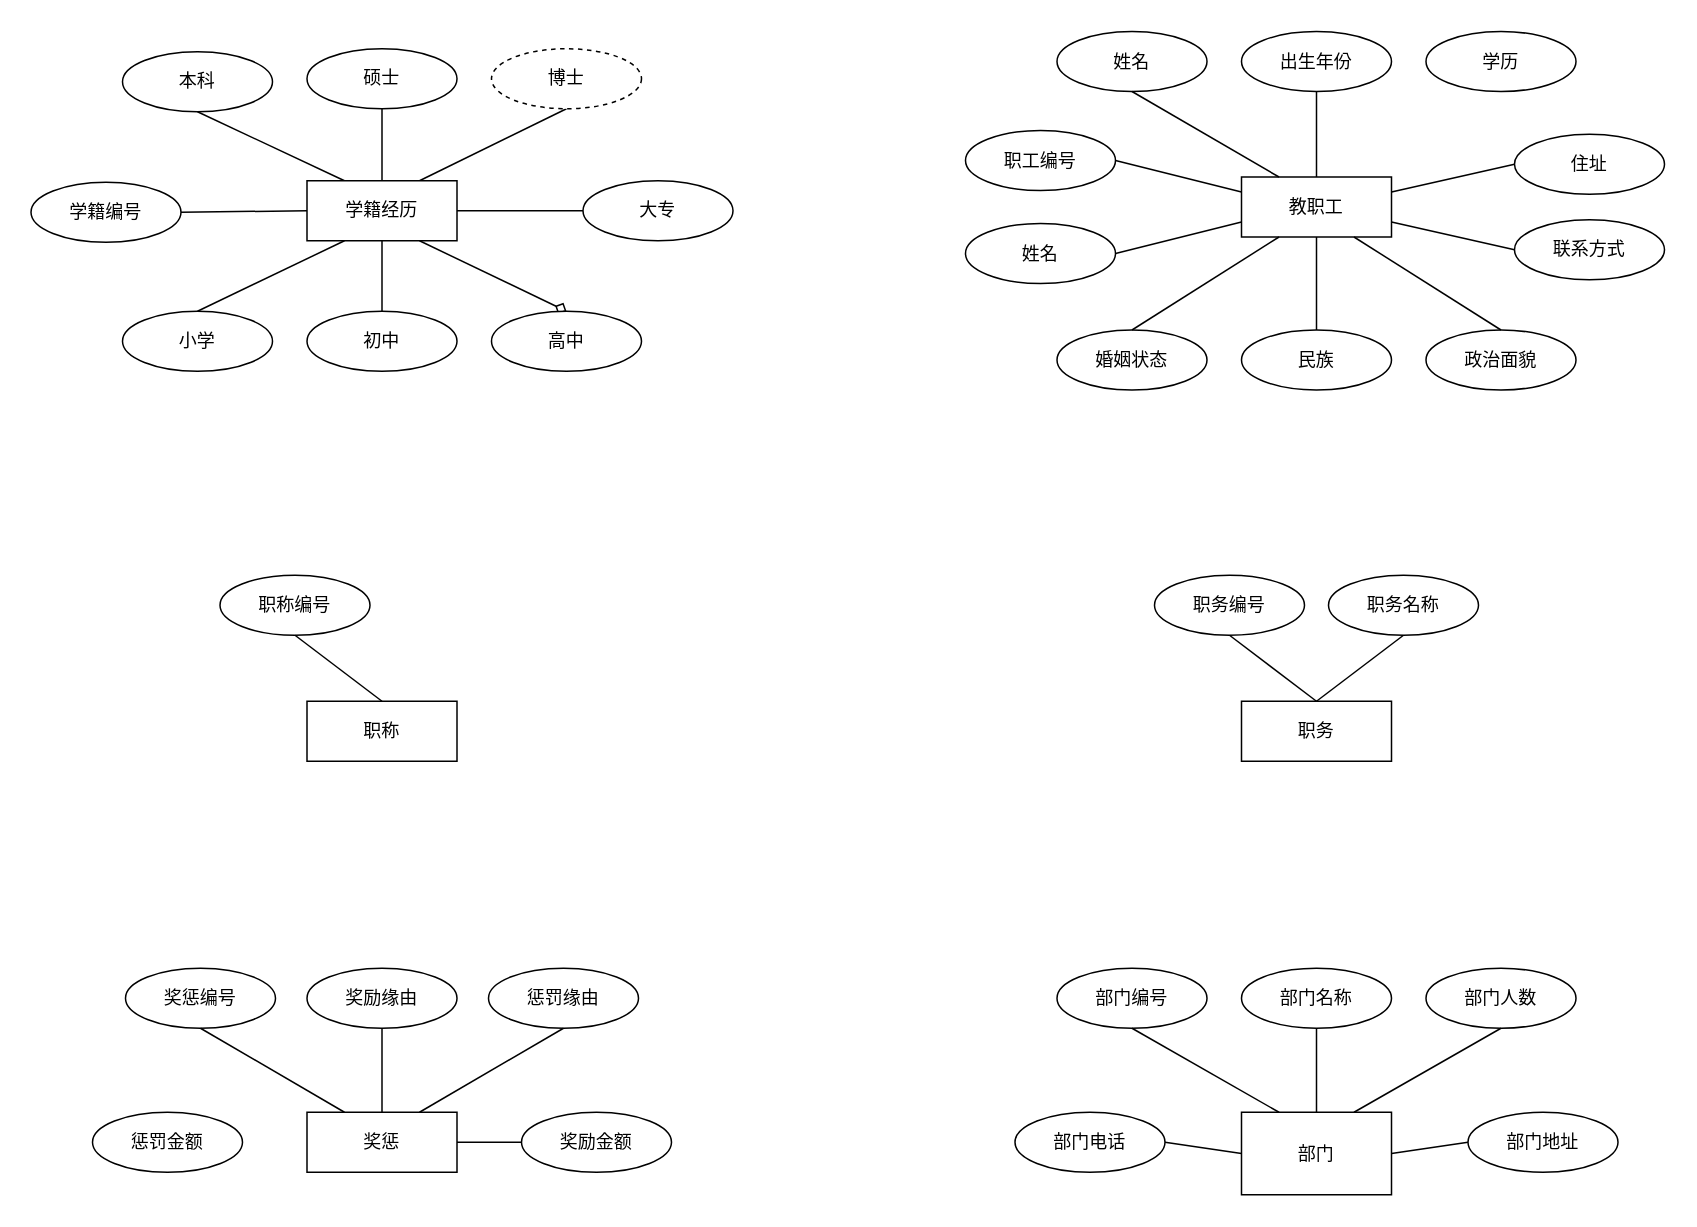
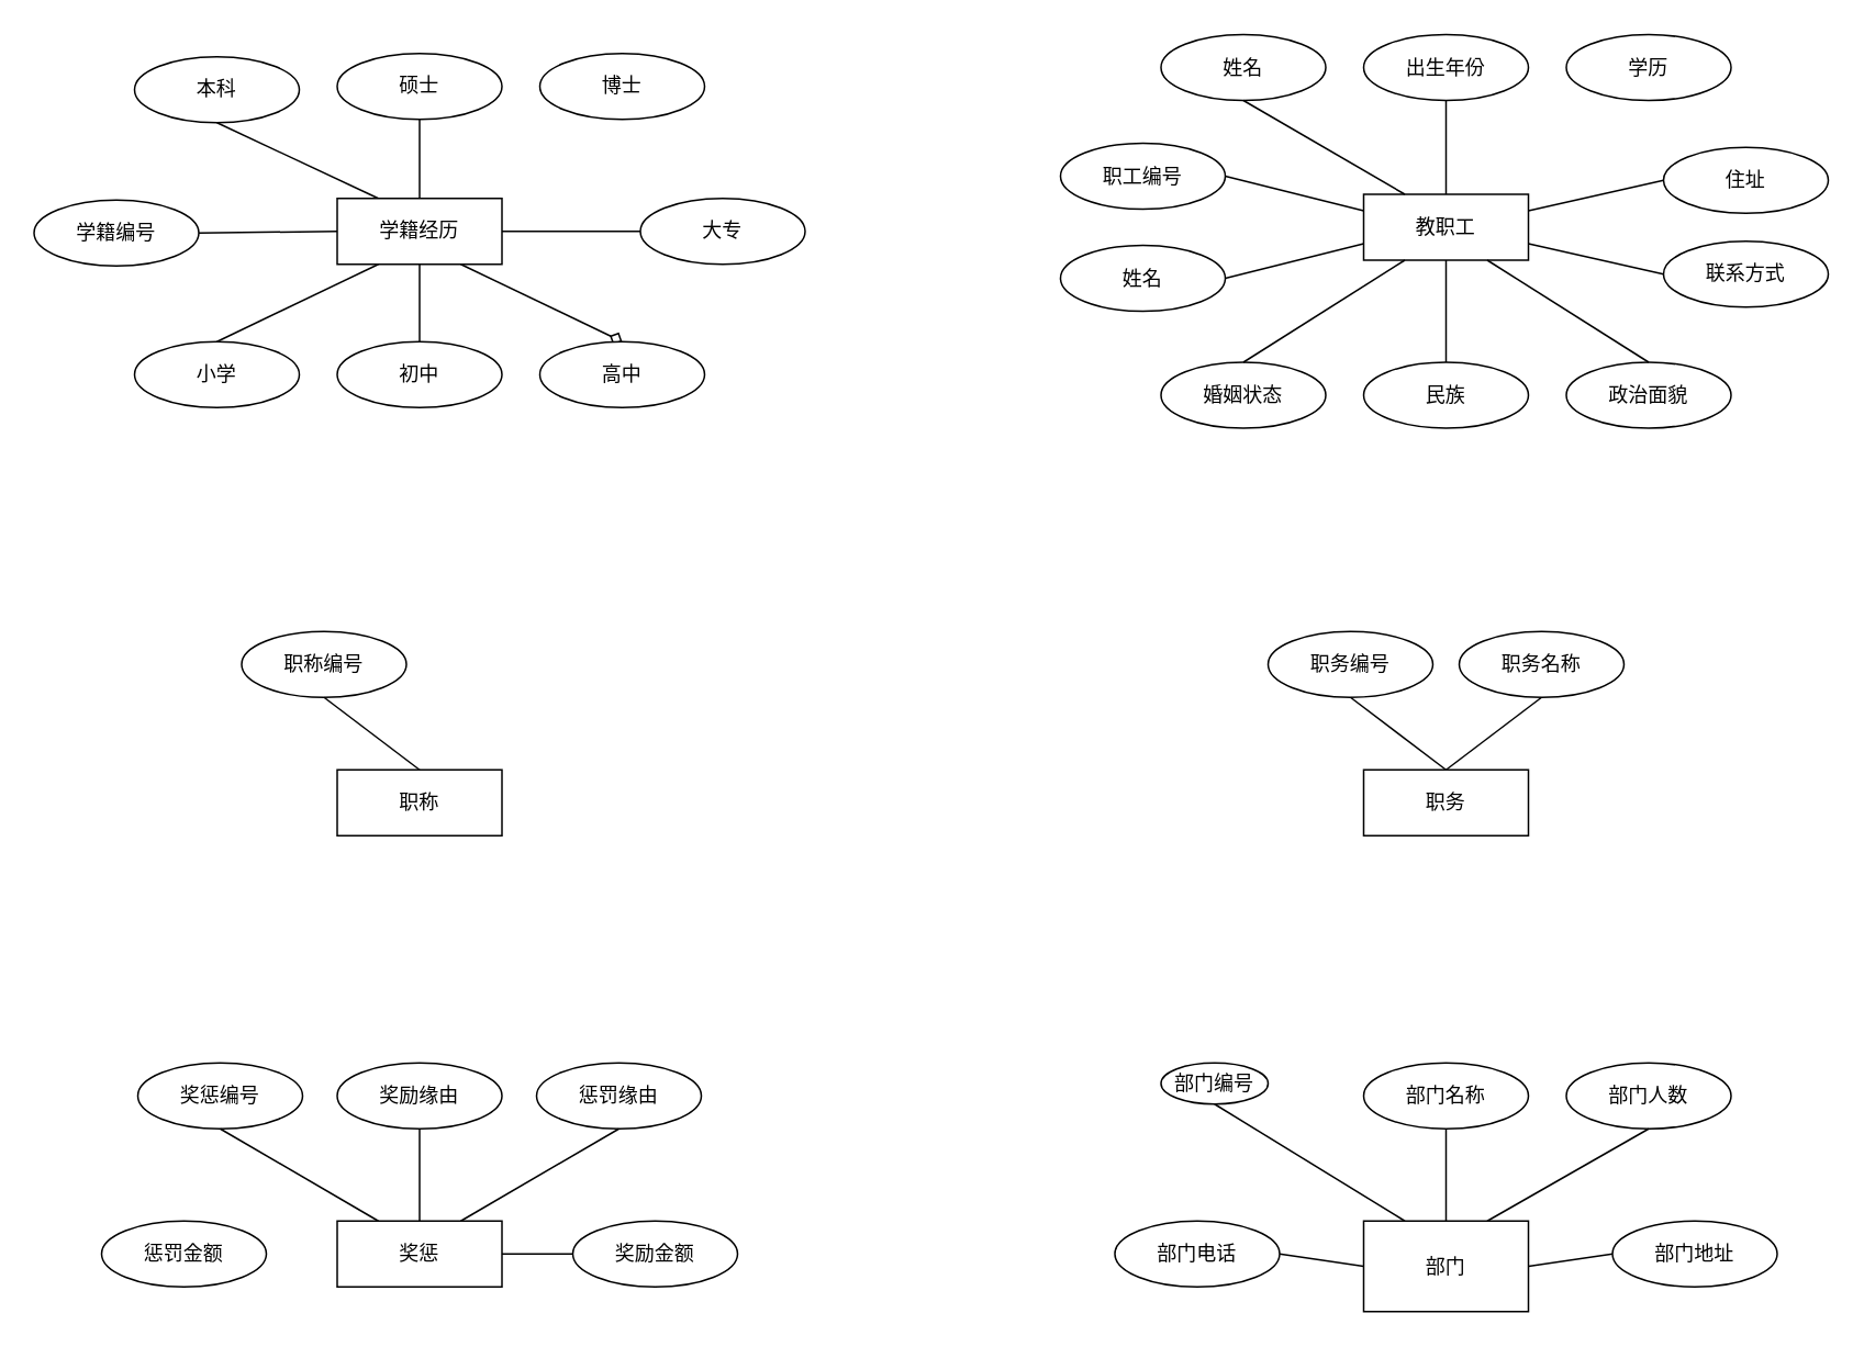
- <mxCell id="15" value="博士" style="ellipse;whiteSpace=wrap;html=1;align=center;dashed=1;" parent="1" vertex="1"><mxGeometry x="327" y="32" width="100" height="40" as="geometry" /></mxCell>
+ <mxCell id="15" value="博士" style="ellipse;whiteSpace=wrap;html=1;align=center;" parent="1" vertex="1"><mxGeometry x="327" y="32" width="100" height="40" as="geometry" /></mxCell>
- <mxCell id="6" style="rounded=0;orthogonalLoop=1;jettySize=auto;html=1;exitX=0.75;exitY=0;exitDx=0;exitDy=0;entryX=0.5;entryY=1;entryDx=0;entryDy=0;endArrow=none;endFill=0;" parent="1" source="7" target="15" edge="1"><mxGeometry relative="1" as="geometry" /></mxCell>
- <mxCell id="41" value="部门编号" style="ellipse;whiteSpace=wrap;html=1;align=center;" parent="1" vertex="1"><mxGeometry x="704" y="645" width="100" height="40" as="geometry" /></mxCell>
+ <mxCell id="41" value="部门编号" style="ellipse;whiteSpace=wrap;html=1;align=center;" parent="1" vertex="1"><mxGeometry x="704" y="645" width="65" height="25" as="geometry" /></mxCell>
